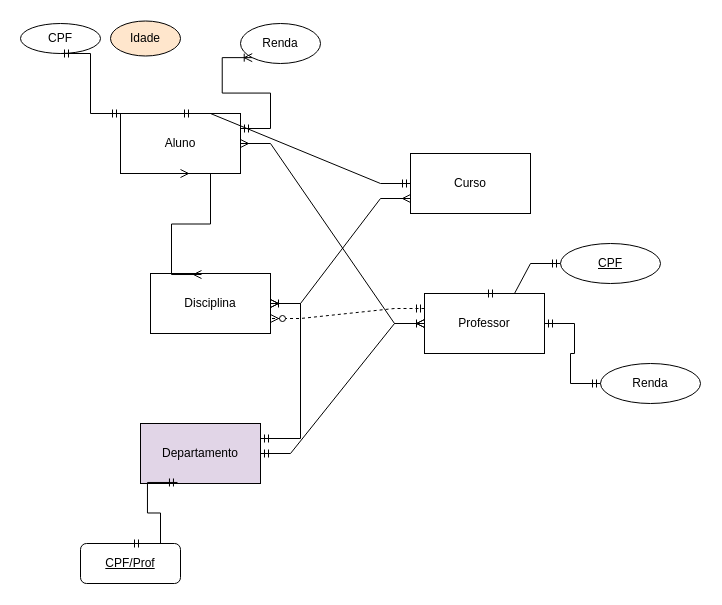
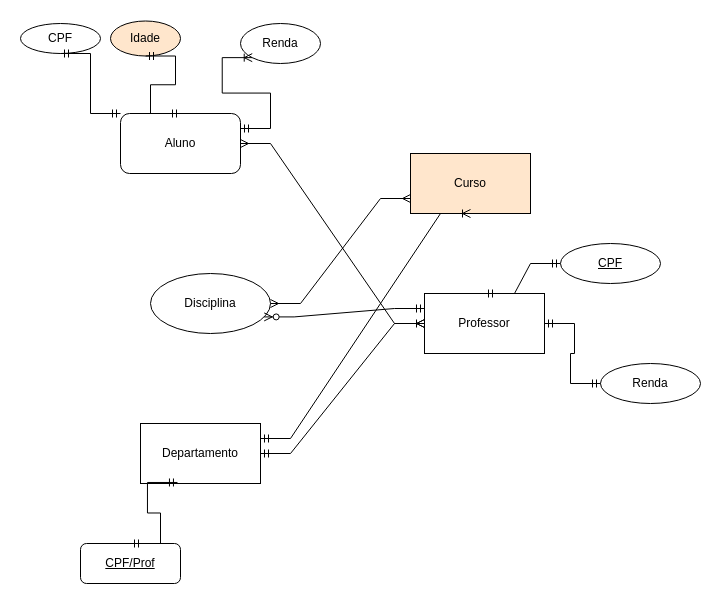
- <mxCell id="2" value="Aluno" style="rounded=0;whiteSpace=wrap;html=1;" vertex="1" parent="1"><mxGeometry x="120" y="113" width="120" height="60" as="geometry" /></mxCell>
+ <mxCell id="2" value="Aluno" style="whiteSpace=wrap;html=1;rounded=1;" vertex="1" parent="1"><mxGeometry x="120" y="113" width="120" height="60" as="geometry" /></mxCell>
- <mxCell id="16" value="" style="edgeStyle=entityRelationEdgeStyle;fontSize=12;html=1;endArrow=ERmandOne;startArrow=ERmandOne;rounded=0;exitX=0.5;exitY=0;exitDx=0;exitDy=0;" edge="1" parent="1" source="2" target="4"><mxGeometry width="100" height="100" relative="1" as="geometry"><mxPoint x="420" y="303" as="sourcePoint" /><mxPoint x="520" y="203" as="targetPoint" /></mxGeometry></mxCell>
+ <mxCell id="16" value="" style="edgeStyle=entityRelationEdgeStyle;fontSize=12;html=1;endArrow=ERmandOne;startArrow=ERmandOne;rounded=0;exitX=0.5;exitY=0;exitDx=0;exitDy=0;entryX=0.5;entryY=1;entryDx=0;entryDy=0;" edge="1" parent="1" source="2" target="14"><mxGeometry width="100" height="100" relative="1" as="geometry"><mxPoint x="420" y="303" as="sourcePoint" /><mxPoint x="520" y="203" as="targetPoint" /></mxGeometry></mxCell>
- <mxCell id="4" value="Curso" style="rounded=0;whiteSpace=wrap;html=1;" vertex="1" parent="1"><mxGeometry x="410" y="153" width="120" height="60" as="geometry" /></mxCell>
+ <mxCell id="4" value="Curso" style="rounded=0;whiteSpace=wrap;html=1;fillColor=#ffe6cc;" vertex="1" parent="1"><mxGeometry x="410" y="153" width="120" height="60" as="geometry" /></mxCell>
- <mxCell id="7" value="" style="edgeStyle=entityRelationEdgeStyle;fontSize=12;html=1;endArrow=ERmany;startArrow=ERmany;rounded=0;exitX=0.425;exitY=0.017;exitDx=0;exitDy=0;entryX=0.5;entryY=1;entryDx=0;entryDy=0;exitPerimeter=0;" edge="1" parent="1" source="3" target="2"><mxGeometry width="100" height="100" relative="1" as="geometry"><mxPoint x="420" y="303" as="sourcePoint" /><mxPoint x="520" y="203" as="targetPoint" /></mxGeometry></mxCell>
- <mxCell id="3" value="Disciplina" style="rounded=0;whiteSpace=wrap;html=1;" vertex="1" parent="1"><mxGeometry x="150" y="273" width="120" height="60" as="geometry" /></mxCell>
+ <mxCell id="3" value="Disciplina" style="ellipse;whiteSpace=wrap;html=1;" vertex="1" parent="1"><mxGeometry x="150" y="273" width="120" height="60" as="geometry" /></mxCell>
- <mxCell id="10" value="" style="edgeStyle=entityRelationEdgeStyle;fontSize=12;html=1;endArrow=ERzeroToMany;startArrow=ERmandOne;rounded=0;exitX=0;exitY=0.25;exitDx=0;exitDy=0;entryX=1;entryY=0.75;entryDx=0;entryDy=0;dashed=1;" edge="1" parent="1" source="5" target="3"><mxGeometry width="100" height="100" relative="1" as="geometry"><mxPoint x="420" y="303" as="sourcePoint" /><mxPoint x="520" y="203" as="targetPoint" /></mxGeometry></mxCell>
+ <mxCell id="10" value="" style="edgeStyle=entityRelationEdgeStyle;fontSize=12;html=1;endArrow=ERzeroToMany;startArrow=ERmandOne;rounded=0;exitX=0;exitY=0.25;exitDx=0;exitDy=0;entryX=1;entryY=0.75;entryDx=0;entryDy=0;" edge="1" parent="1" source="5" target="3"><mxGeometry width="100" height="100" relative="1" as="geometry"><mxPoint x="420" y="303" as="sourcePoint" /><mxPoint x="520" y="203" as="targetPoint" /></mxGeometry></mxCell>
- <mxCell id="12" value="" style="edgeStyle=entityRelationEdgeStyle;fontSize=12;html=1;endArrow=ERoneToMany;startArrow=ERmandOne;rounded=0;exitX=1;exitY=0.25;exitDx=0;exitDy=0;" edge="1" parent="1" source="6" target="3"><mxGeometry width="100" height="100" relative="1" as="geometry"><mxPoint x="420" y="303" as="sourcePoint" /><mxPoint x="520" y="203" as="targetPoint" /></mxGeometry></mxCell>
+ <mxCell id="12" value="" style="edgeStyle=entityRelationEdgeStyle;fontSize=12;html=1;endArrow=ERoneToMany;startArrow=ERmandOne;rounded=0;exitX=1;exitY=0.25;exitDx=0;exitDy=0;entryX=0.5;entryY=1;entryDx=0;entryDy=0;" edge="1" parent="1" source="6" target="4"><mxGeometry width="100" height="100" relative="1" as="geometry"><mxPoint x="420" y="303" as="sourcePoint" /><mxPoint x="520" y="203" as="targetPoint" /></mxGeometry></mxCell>
- <mxCell id="6" value="Departamento" style="rounded=0;whiteSpace=wrap;html=1;fillColor=#e1d5e7;" vertex="1" parent="1"><mxGeometry x="140" y="423" width="120" height="60" as="geometry" /></mxCell>
+ <mxCell id="6" value="Departamento" style="rounded=0;whiteSpace=wrap;html=1;" vertex="1" parent="1"><mxGeometry x="140" y="423" width="120" height="60" as="geometry" /></mxCell>
